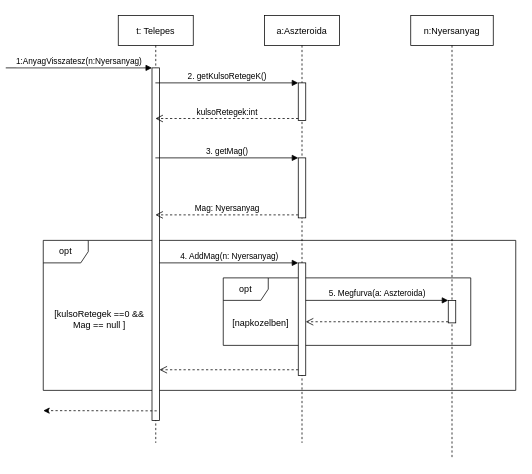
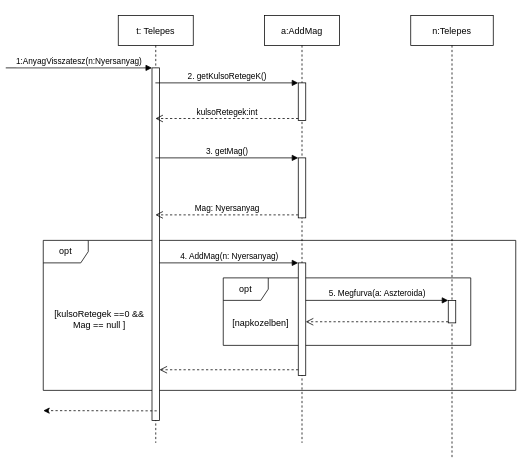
- <mxCell id="8" value="a:Aszteroida" style="shape=umlLifeline;perimeter=lifelinePerimeter;container=1;collapsible=0;recursiveResize=0;rounded=0;shadow=0;strokeWidth=1;" parent="1" vertex="1"><mxGeometry x="315" y="20" width="100" height="570" as="geometry" /></mxCell>
+ <mxCell id="8" value="a:AddMag" style="shape=umlLifeline;perimeter=lifelinePerimeter;container=1;collapsible=0;recursiveResize=0;rounded=0;shadow=0;strokeWidth=1;" parent="1" vertex="1"><mxGeometry x="315" y="20" width="100" height="570" as="geometry" /></mxCell>
- <mxCell id="4" value="n:Nyersanyag" style="shape=umlLifeline;perimeter=lifelinePerimeter;container=1;collapsible=0;recursiveResize=0;rounded=0;shadow=0;strokeWidth=1;" parent="1" vertex="1"><mxGeometry x="510" y="20" width="110" height="590" as="geometry" /></mxCell>
+ <mxCell id="4" value="n:Telepes" style="shape=umlLifeline;perimeter=lifelinePerimeter;container=1;collapsible=0;recursiveResize=0;rounded=0;shadow=0;strokeWidth=1;" parent="1" vertex="1"><mxGeometry x="510" y="20" width="110" height="590" as="geometry" /></mxCell>
